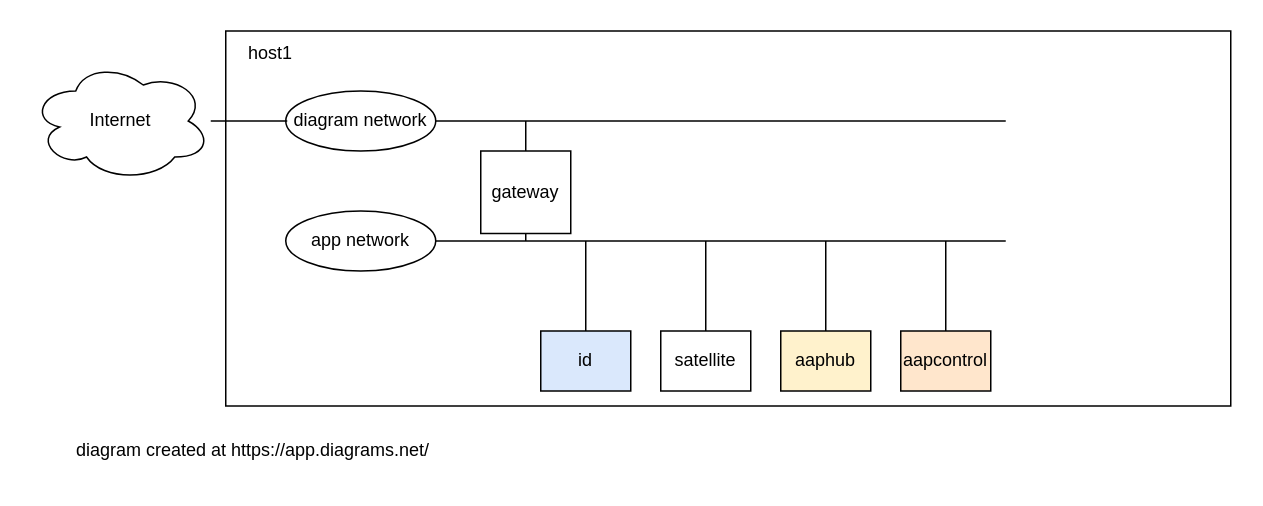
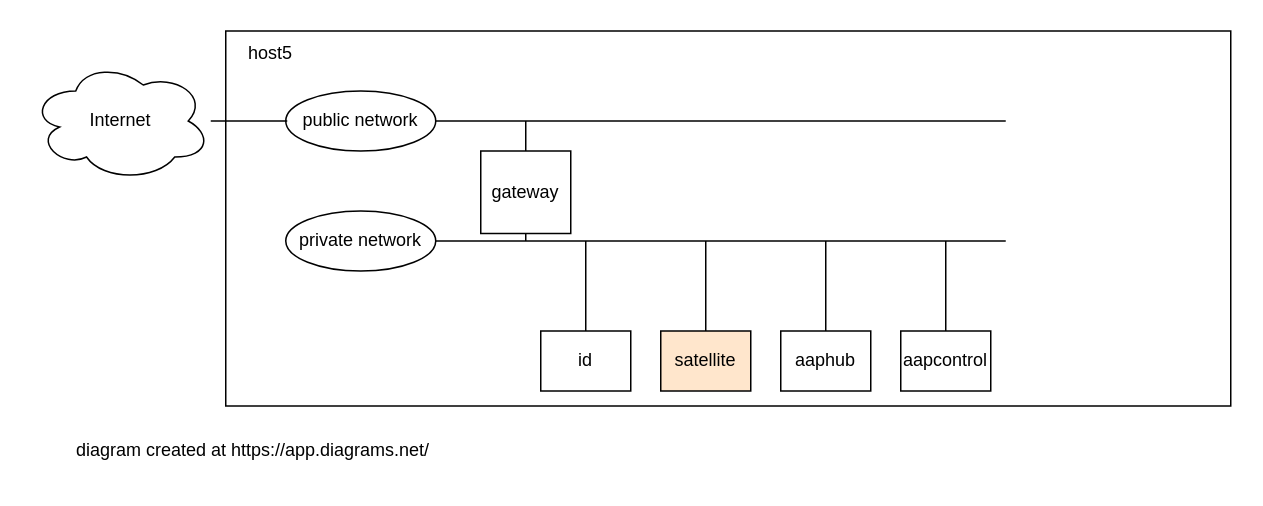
- <mxCell id="4" value="host1" style="text;html=1;strokeColor=none;fillColor=none;align=center;verticalAlign=middle;whiteSpace=wrap;rounded=0;" parent="1" vertex="1"><mxGeometry x="150" y="20" width="60" height="30" as="geometry" /></mxCell>
+ <mxCell id="4" value="host5" style="text;html=1;strokeColor=none;fillColor=none;align=center;verticalAlign=middle;whiteSpace=wrap;rounded=0;" parent="1" vertex="1"><mxGeometry x="150" y="20" width="60" height="30" as="geometry" /></mxCell>
- <mxCell id="8" value="diagram network" style="ellipse;whiteSpace=wrap;html=1;" parent="1" vertex="1"><mxGeometry x="190" y="60" width="100" height="40" as="geometry" /></mxCell>
+ <mxCell id="8" value="public network" style="ellipse;whiteSpace=wrap;html=1;" parent="1" vertex="1"><mxGeometry x="190" y="60" width="100" height="40" as="geometry" /></mxCell>
- <mxCell id="9" value="app network" style="ellipse;whiteSpace=wrap;html=1;" parent="1" vertex="1"><mxGeometry x="190" y="140" width="100" height="40" as="geometry" /></mxCell>
+ <mxCell id="9" value="private network" style="ellipse;whiteSpace=wrap;html=1;" parent="1" vertex="1"><mxGeometry x="190" y="140" width="100" height="40" as="geometry" /></mxCell>
- <mxCell id="15" value="id" style="rounded=0;whiteSpace=wrap;html=1;fillColor=#dae8fc;" parent="1" vertex="1"><mxGeometry x="360" y="220" width="60" height="40" as="geometry" /></mxCell>
+ <mxCell id="15" value="id" style="rounded=0;whiteSpace=wrap;html=1;" parent="1" vertex="1"><mxGeometry x="360" y="220" width="60" height="40" as="geometry" /></mxCell>
- <mxCell id="16" value="satellite" style="rounded=0;whiteSpace=wrap;html=1;" parent="1" vertex="1"><mxGeometry x="440" y="220" width="60" height="40" as="geometry" /></mxCell>
+ <mxCell id="16" value="satellite" style="rounded=0;whiteSpace=wrap;html=1;fillColor=#ffe6cc;" parent="1" vertex="1"><mxGeometry x="440" y="220" width="60" height="40" as="geometry" /></mxCell>
- <mxCell id="17" value="aaphub" style="rounded=0;whiteSpace=wrap;html=1;fillColor=#fff2cc;" parent="1" vertex="1"><mxGeometry x="520" y="220" width="60" height="40" as="geometry" /></mxCell>
+ <mxCell id="17" value="aaphub" style="rounded=0;whiteSpace=wrap;html=1;" parent="1" vertex="1"><mxGeometry x="520" y="220" width="60" height="40" as="geometry" /></mxCell>
- <mxCell id="18" value="aapcontrol" style="rounded=0;whiteSpace=wrap;html=1;fillColor=#ffe6cc;" parent="1" vertex="1"><mxGeometry x="600" y="220" width="60" height="40" as="geometry" /></mxCell>
+ <mxCell id="18" value="aapcontrol" style="rounded=0;whiteSpace=wrap;html=1;" parent="1" vertex="1"><mxGeometry x="600" y="220" width="60" height="40" as="geometry" /></mxCell>
